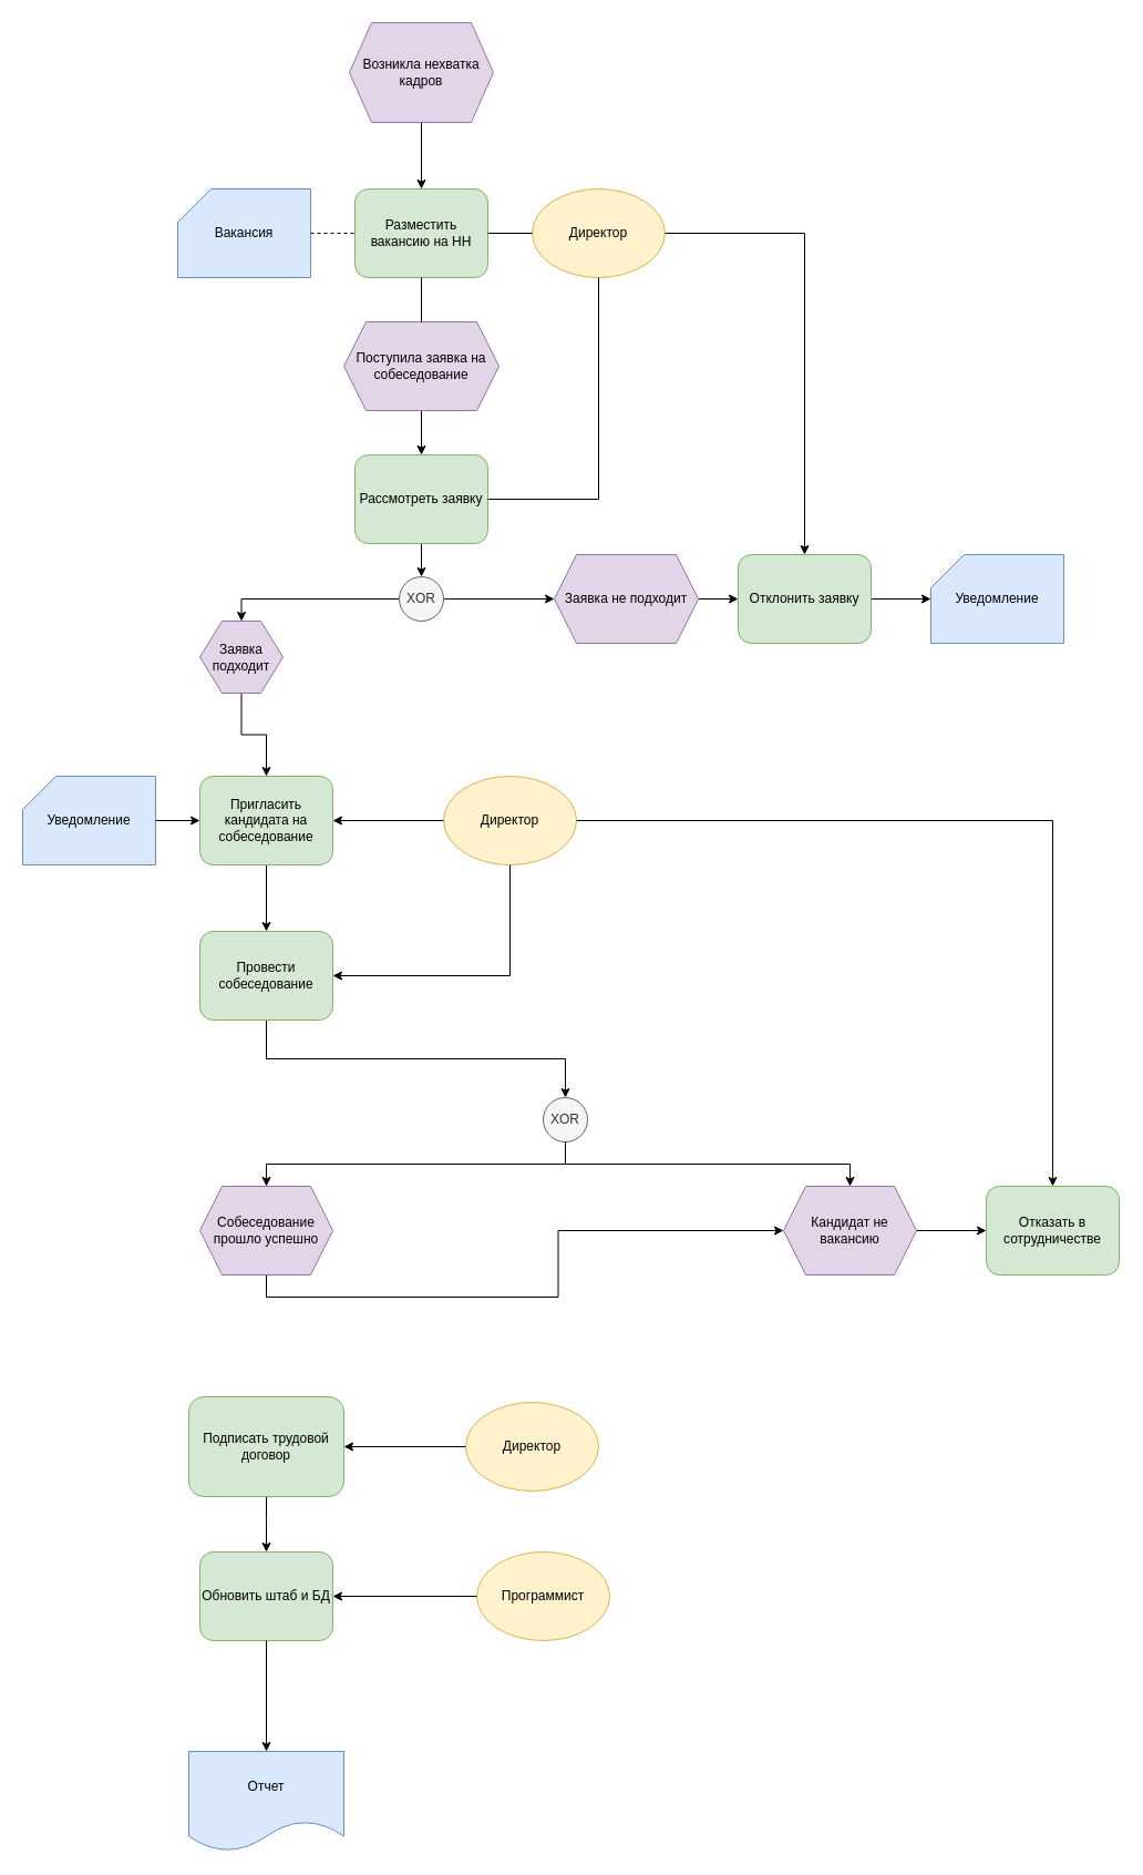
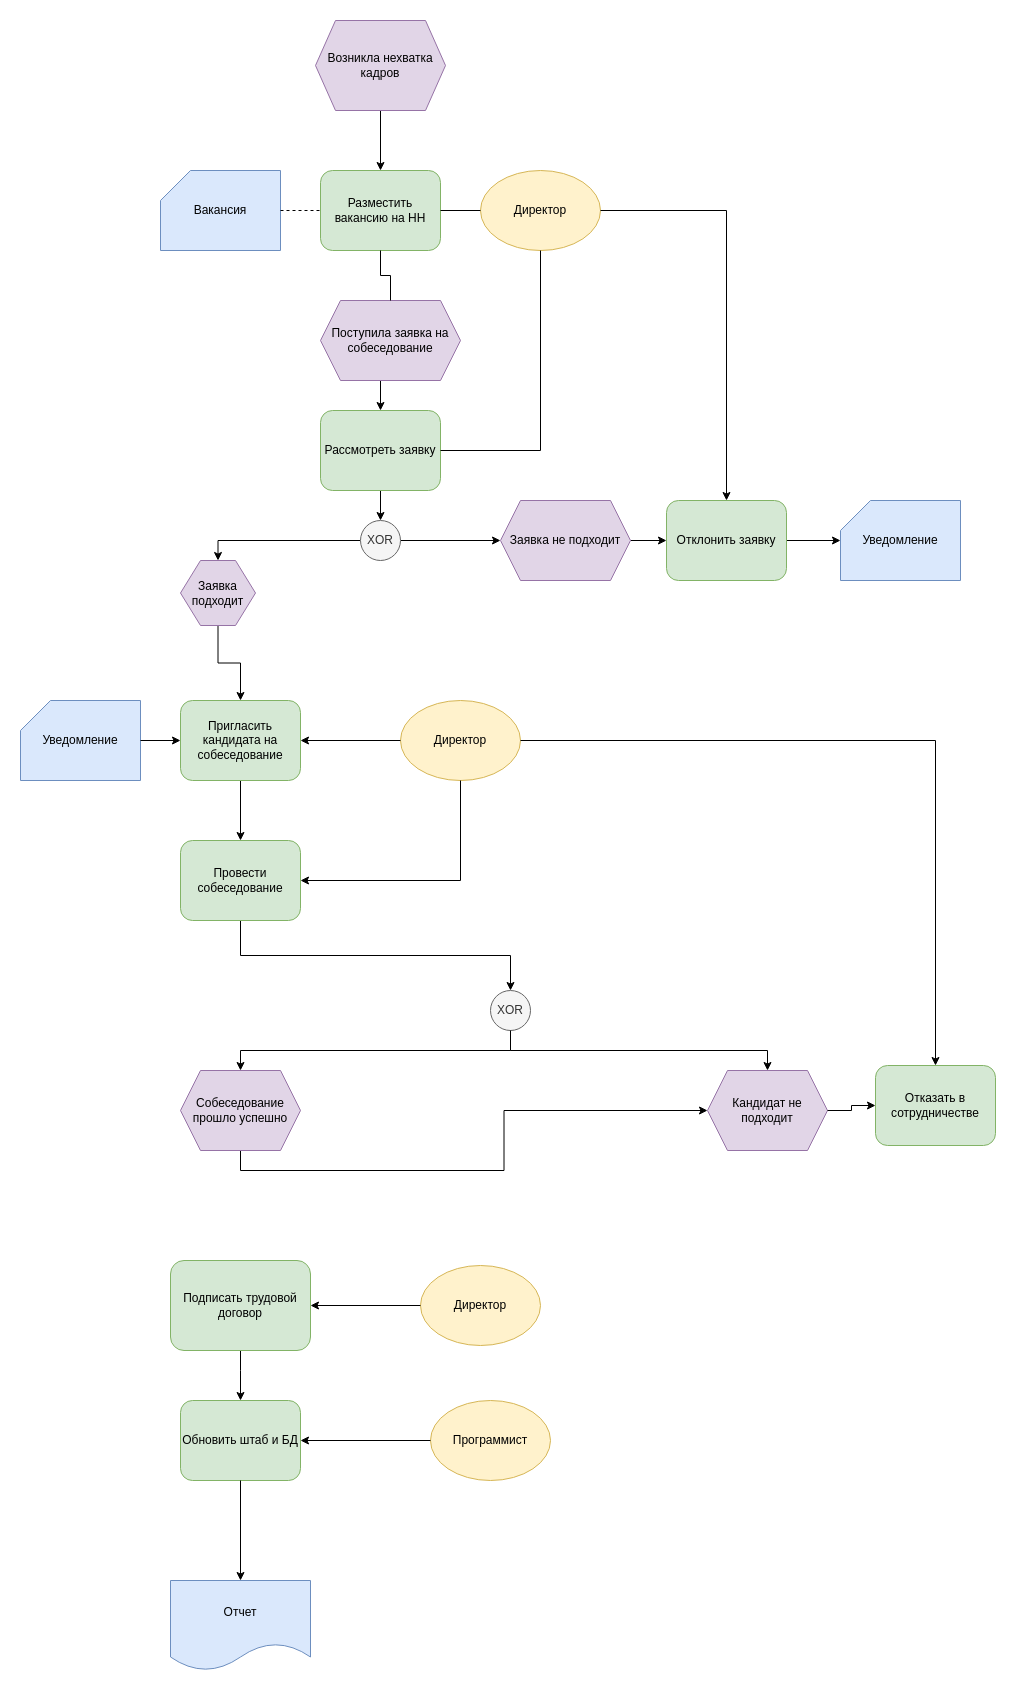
- <mxCell id="13" value="Поступила заявка на собеседование" style="shape=hexagon;perimeter=hexagonPerimeter2;whiteSpace=wrap;html=1;fixedSize=1;fillColor=#e1d5e7;strokeColor=#9673a6;" vertex="1" parent="1"><mxGeometry x="310" y="290" width="140" height="80" as="geometry" /></mxCell>
+ <mxCell id="13" value="Поступила заявка на собеседование" style="shape=hexagon;perimeter=hexagonPerimeter2;whiteSpace=wrap;html=1;fixedSize=1;fillColor=#e1d5e7;strokeColor=#9673a6;" vertex="1" parent="1"><mxGeometry x="320" y="300" width="140" height="80" as="geometry" /></mxCell>
- <mxCell id="43" value="Кандидат не вакансию" style="shape=hexagon;perimeter=hexagonPerimeter2;whiteSpace=wrap;html=1;fixedSize=1;fillColor=#e1d5e7;strokeColor=#9673a6;" vertex="1" parent="1"><mxGeometry x="707" y="1070" width="120" height="80" as="geometry" /></mxCell>
+ <mxCell id="43" value="Кандидат не подходит" style="shape=hexagon;perimeter=hexagonPerimeter2;whiteSpace=wrap;html=1;fixedSize=1;fillColor=#e1d5e7;strokeColor=#9673a6;" vertex="1" parent="1"><mxGeometry x="707" y="1070" width="120" height="80" as="geometry" /></mxCell>
- <mxCell id="45" value="Отказать в сотрудничестве" style="rounded=1;whiteSpace=wrap;html=1;fillColor=#d5e8d4;strokeColor=#82b366;" vertex="1" parent="1"><mxGeometry x="890" y="1070" width="120" height="80" as="geometry" /></mxCell>
+ <mxCell id="45" value="Отказать в сотрудничестве" style="rounded=1;whiteSpace=wrap;html=1;fillColor=#d5e8d4;strokeColor=#82b366;" vertex="1" parent="1"><mxGeometry x="875" y="1065" width="120" height="80" as="geometry" /></mxCell>
